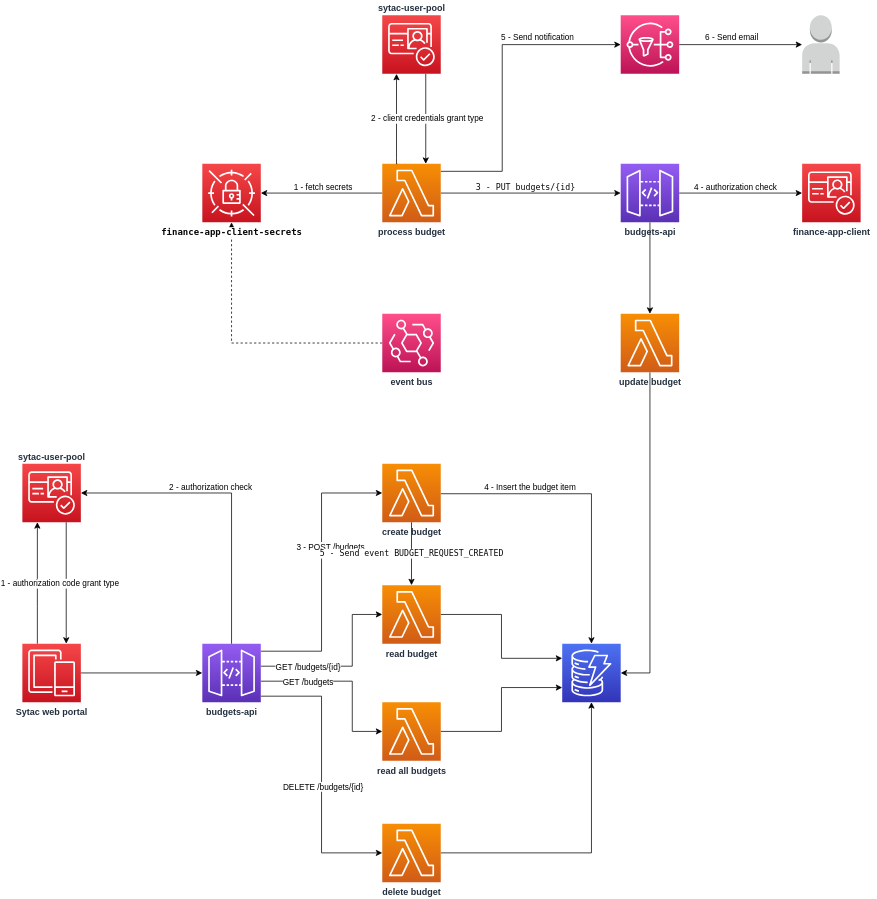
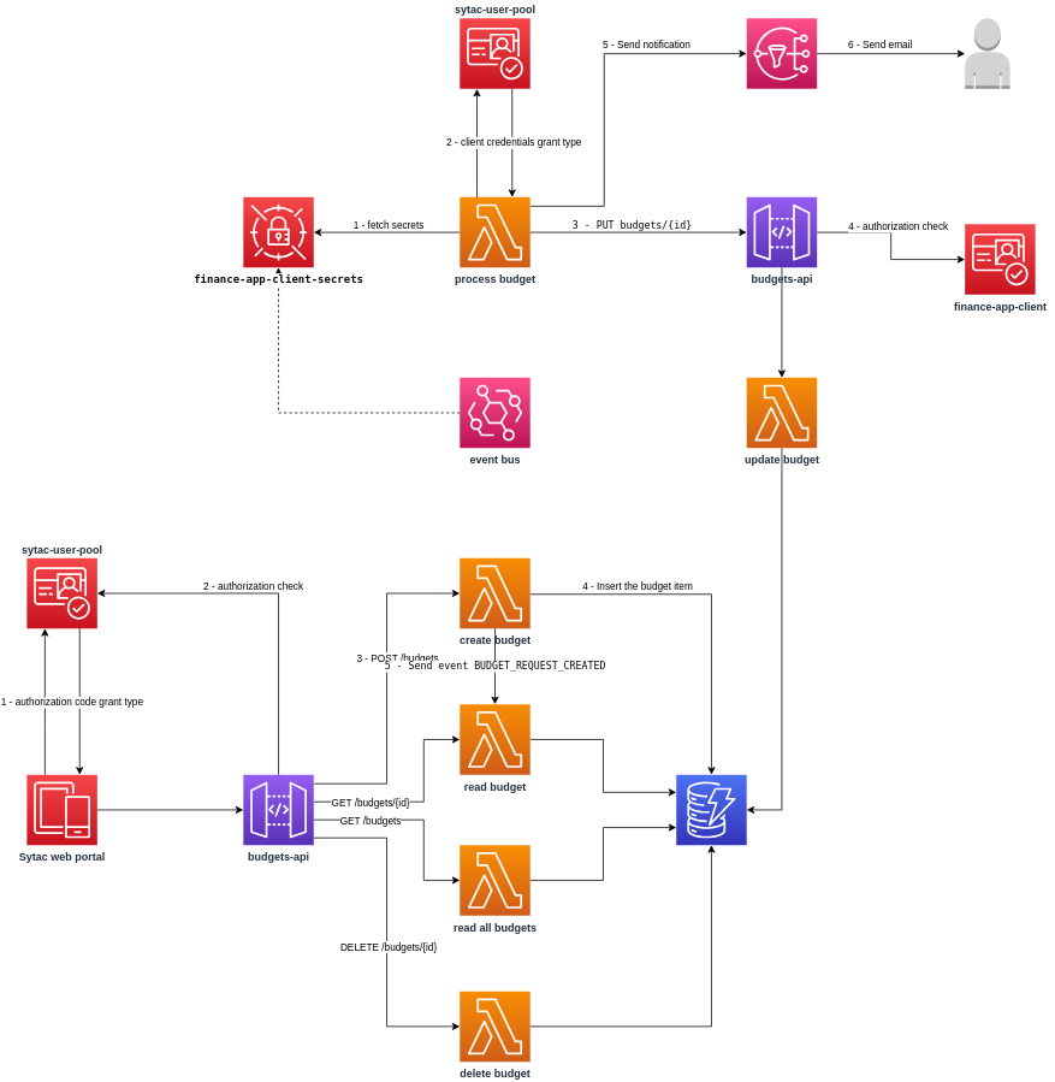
- <mxCell id="2" value="finance-app-client" style="sketch=0;points=[[0,0,0],[0.25,0,0],[0.5,0,0],[0.75,0,0],[1,0,0],[0,1,0],[0.25,1,0],[0.5,1,0],[0.75,1,0],[1,1,0],[0,0.25,0],[0,0.5,0],[0,0.75,0],[1,0.25,0],[1,0.5,0],[1,0.75,0]];outlineConnect=0;fontColor=#232F3E;gradientColor=#F54749;gradientDirection=north;fillColor=#C7131F;strokeColor=#ffffff;dashed=0;verticalLabelPosition=bottom;verticalAlign=top;align=center;html=1;fontSize=12;fontStyle=1;aspect=fixed;shape=mxgraph.aws4.resourceIcon;resIcon=mxgraph.aws4.cognito;" parent="1" vertex="1"><mxGeometry x="1060" y="218" width="78" height="78" as="geometry" /></mxCell>
+ <mxCell id="2" value="finance-app-client" style="sketch=0;points=[[0,0,0],[0.25,0,0],[0.5,0,0],[0.75,0,0],[1,0,0],[0,1,0],[0.25,1,0],[0.5,1,0],[0.75,1,0],[1,1,0],[0,0.25,0],[0,0.5,0],[0,0.75,0],[1,0.25,0],[1,0.5,0],[1,0.75,0]];outlineConnect=0;fontColor=#232F3E;gradientColor=#F54749;gradientDirection=north;fillColor=#C7131F;strokeColor=#ffffff;dashed=0;verticalLabelPosition=bottom;verticalAlign=top;align=center;html=1;fontSize=12;fontStyle=1;aspect=fixed;shape=mxgraph.aws4.resourceIcon;resIcon=mxgraph.aws4.cognito;" parent="1" vertex="1"><mxGeometry x="1060" y="248" width="78" height="78" as="geometry" /></mxCell>
